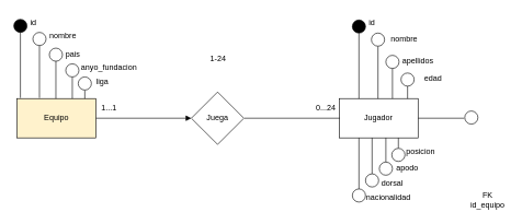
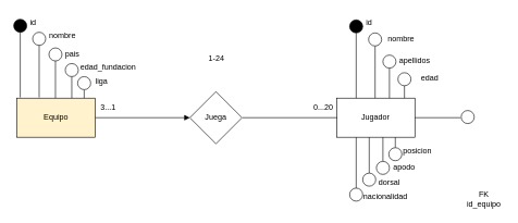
- <mxCell id="48" value="anyo_fundacion" style="text;html=1;strokeColor=none;fillColor=none;align=center;verticalAlign=middle;whiteSpace=wrap;rounded=0;" parent="1" vertex="1"><mxGeometry x="135" y="87" width="60" height="30" as="geometry" /></mxCell>
+ <mxCell id="48" value="edad_fundacion" style="text;html=1;strokeColor=none;fillColor=none;align=center;verticalAlign=middle;whiteSpace=wrap;rounded=0;" parent="1" vertex="1"><mxGeometry x="135" y="87" width="60" height="30" as="geometry" /></mxCell>
- <mxCell id="7" value="1...1" style="text;html=1;strokeColor=none;fillColor=none;align=center;verticalAlign=middle;whiteSpace=wrap;rounded=0;" parent="1" vertex="1"><mxGeometry x="135" y="150" width="60" height="30" as="geometry" /></mxCell>
+ <mxCell id="7" value="3...1" style="text;html=1;strokeColor=none;fillColor=none;align=center;verticalAlign=middle;whiteSpace=wrap;rounded=0;" parent="1" vertex="1"><mxGeometry x="135" y="150" width="60" height="30" as="geometry" /></mxCell>
- <mxCell id="8" value="0...24" style="text;html=1;strokeColor=none;fillColor=none;align=center;verticalAlign=middle;whiteSpace=wrap;rounded=0;" parent="1" vertex="1"><mxGeometry x="465" y="150" width="60" height="30" as="geometry" /></mxCell>
+ <mxCell id="8" value="0...20" style="text;html=1;strokeColor=none;fillColor=none;align=center;verticalAlign=middle;whiteSpace=wrap;rounded=0;" parent="1" vertex="1"><mxGeometry x="465" y="150" width="60" height="30" as="geometry" /></mxCell>
